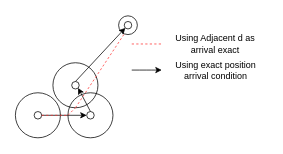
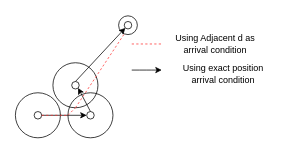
- <mxCell id="18" value="Using Adjacent d as arrival exact" style="text;html=1;strokeColor=none;fillColor=none;align=center;verticalAlign=middle;whiteSpace=wrap;rounded=0;" vertex="1" parent="1"><mxGeometry x="218" y="48" width="137" height="20" as="geometry" /></mxCell>
+ <mxCell id="18" value="Using Adjacent d as arrival condition" style="text;html=1;strokeColor=none;fillColor=none;align=center;verticalAlign=middle;whiteSpace=wrap;rounded=0;" vertex="1" parent="1"><mxGeometry x="218" y="48" width="137" height="20" as="geometry" /></mxCell>
- <mxCell id="19" value="Using exact position arrival condition" style="text;html=1;strokeColor=none;fillColor=none;align=center;verticalAlign=middle;whiteSpace=wrap;rounded=0;" vertex="1" parent="1"><mxGeometry x="231.5" y="83" width="110" height="20" as="geometry" /></mxCell>
+ <mxCell id="19" value="Using exact position arrival condition" style="text;html=1;strokeColor=none;fillColor=none;align=center;verticalAlign=middle;whiteSpace=wrap;rounded=0;" vertex="1" parent="1"><mxGeometry x="241.5" y="88" width="110" height="20" as="geometry" /></mxCell>
